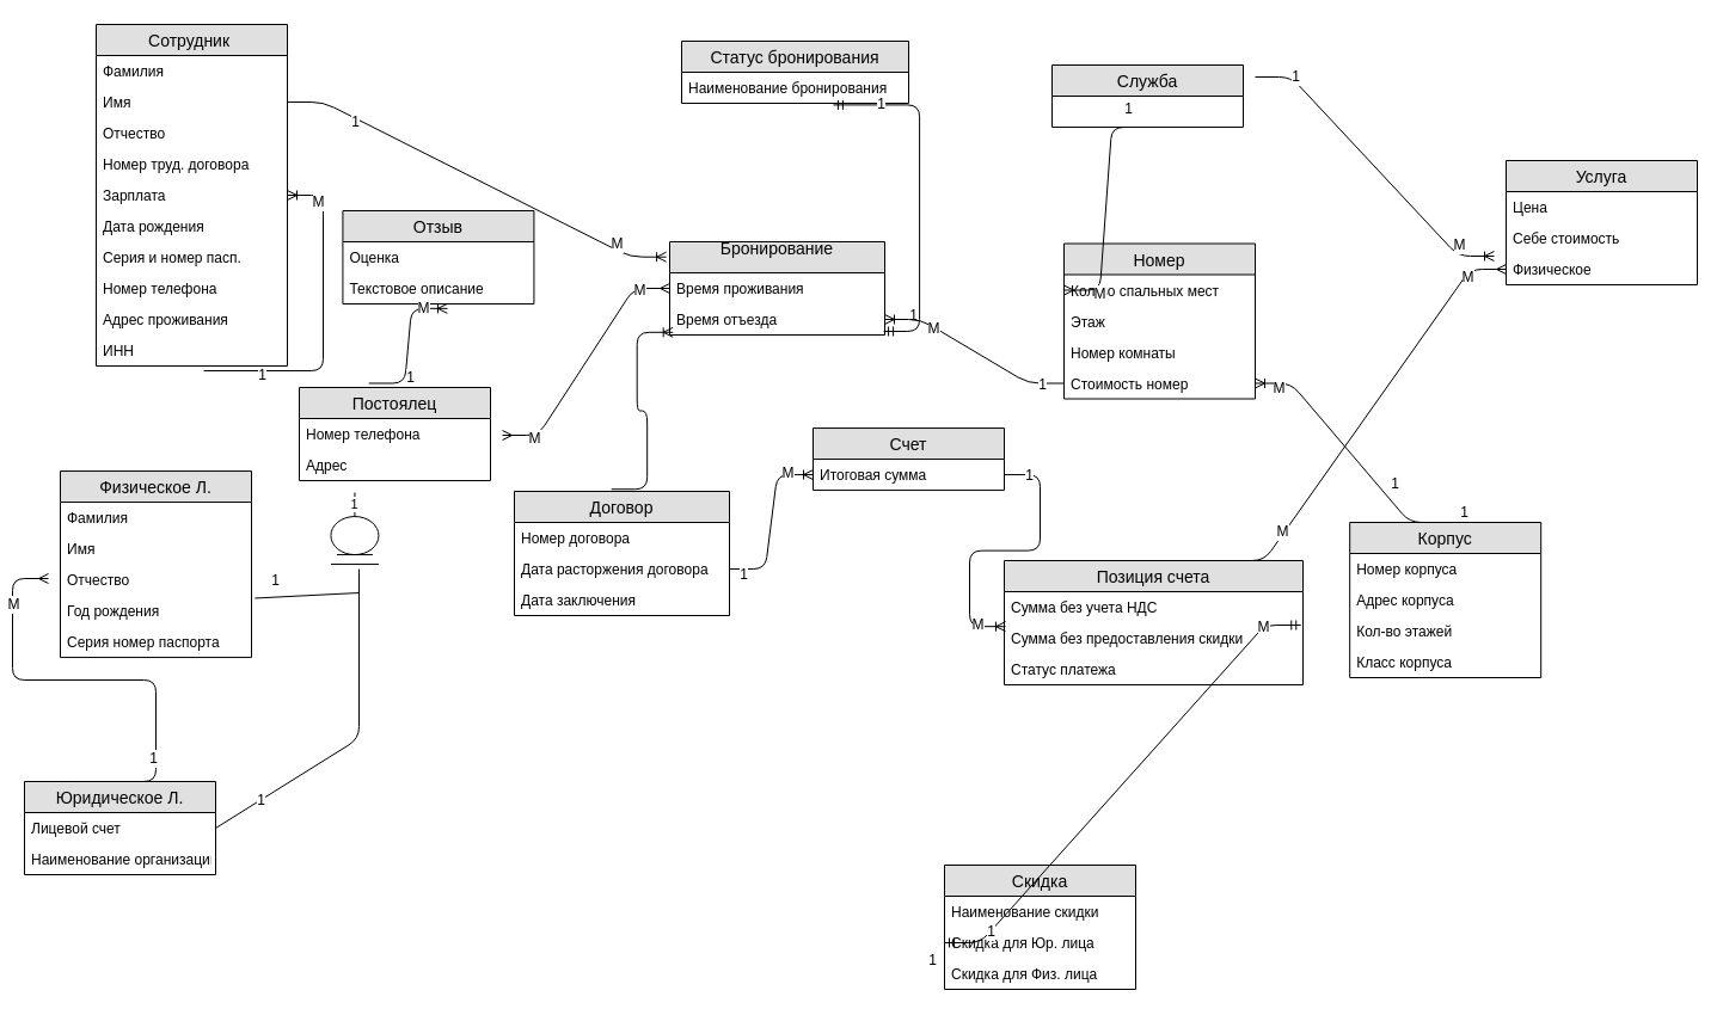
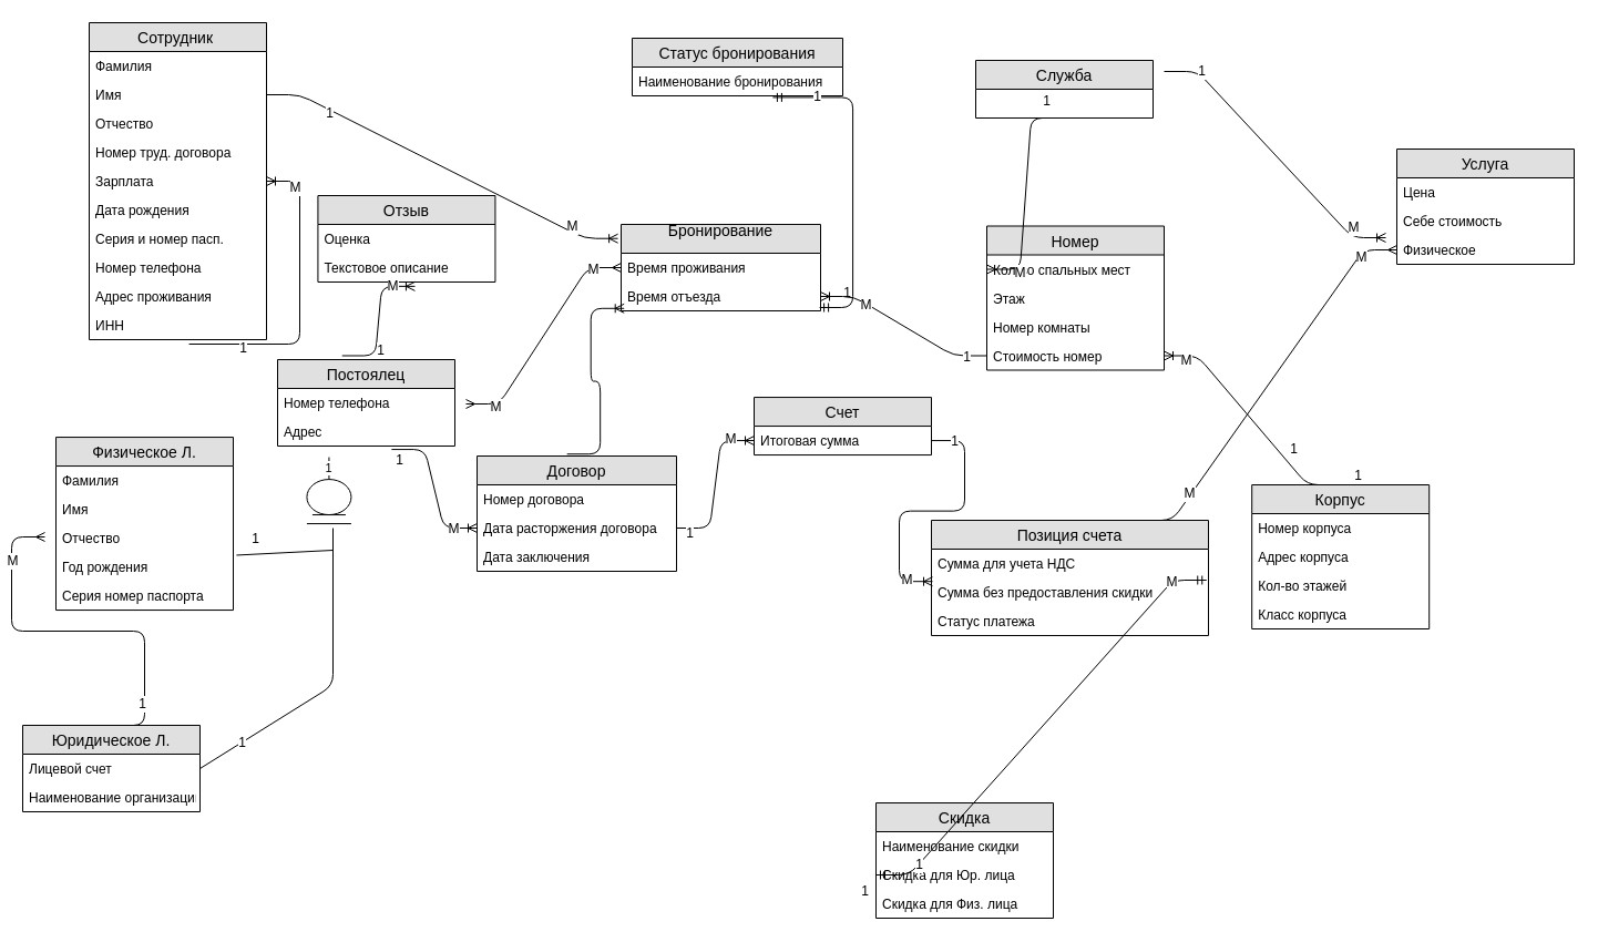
+ <mxCell id="94" value="" style="edgeStyle=entityRelationEdgeStyle;fontSize=12;html=1;endArrow=ERoneToMany;exitX=0.643;exitY=1.119;exitDx=0;exitDy=0;exitPerimeter=0;" parent="1" source="12" target="88" edge="1"><mxGeometry width="100" height="100" relative="1" as="geometry"><mxPoint x="318.24" y="330.49" as="sourcePoint" /><mxPoint x="383.95" y="267.848" as="targetPoint" /></mxGeometry></mxCell>
+ <mxCell id="95" value="M" style="text;html=1;resizable=0;points=[];align=center;verticalAlign=middle;labelBackgroundColor=#ffffff;" parent="94" vertex="1" connectable="0"><mxGeometry x="0.665" relative="1" as="geometry"><mxPoint as="offset" /></mxGeometry></mxCell>
+ <mxCell id="96" value="1" style="text;html=1;resizable=0;points=[];align=center;verticalAlign=middle;labelBackgroundColor=#ffffff;" parent="94" vertex="1" connectable="0"><mxGeometry x="-0.466" y="11" relative="1" as="geometry"><mxPoint x="-34.75" y="6.63" as="offset" /></mxGeometry></mxCell>
- <mxCell id="18" value="Сумма без учета НДС" style="text;strokeColor=none;fillColor=none;spacingLeft=4;spacingRight=4;overflow=hidden;rotatable=0;points=[[0,0.5],[1,0.5]];portConstraint=eastwest;fontSize=12;" parent="17" vertex="1"><mxGeometry y="26" width="250" height="26" as="geometry" /></mxCell>
+ <mxCell id="18" value="Сумма для учета НДС" style="text;strokeColor=none;fillColor=none;spacingLeft=4;spacingRight=4;overflow=hidden;rotatable=0;points=[[0,0.5],[1,0.5]];portConstraint=eastwest;fontSize=12;" parent="17" vertex="1"><mxGeometry y="26" width="250" height="26" as="geometry" /></mxCell>
